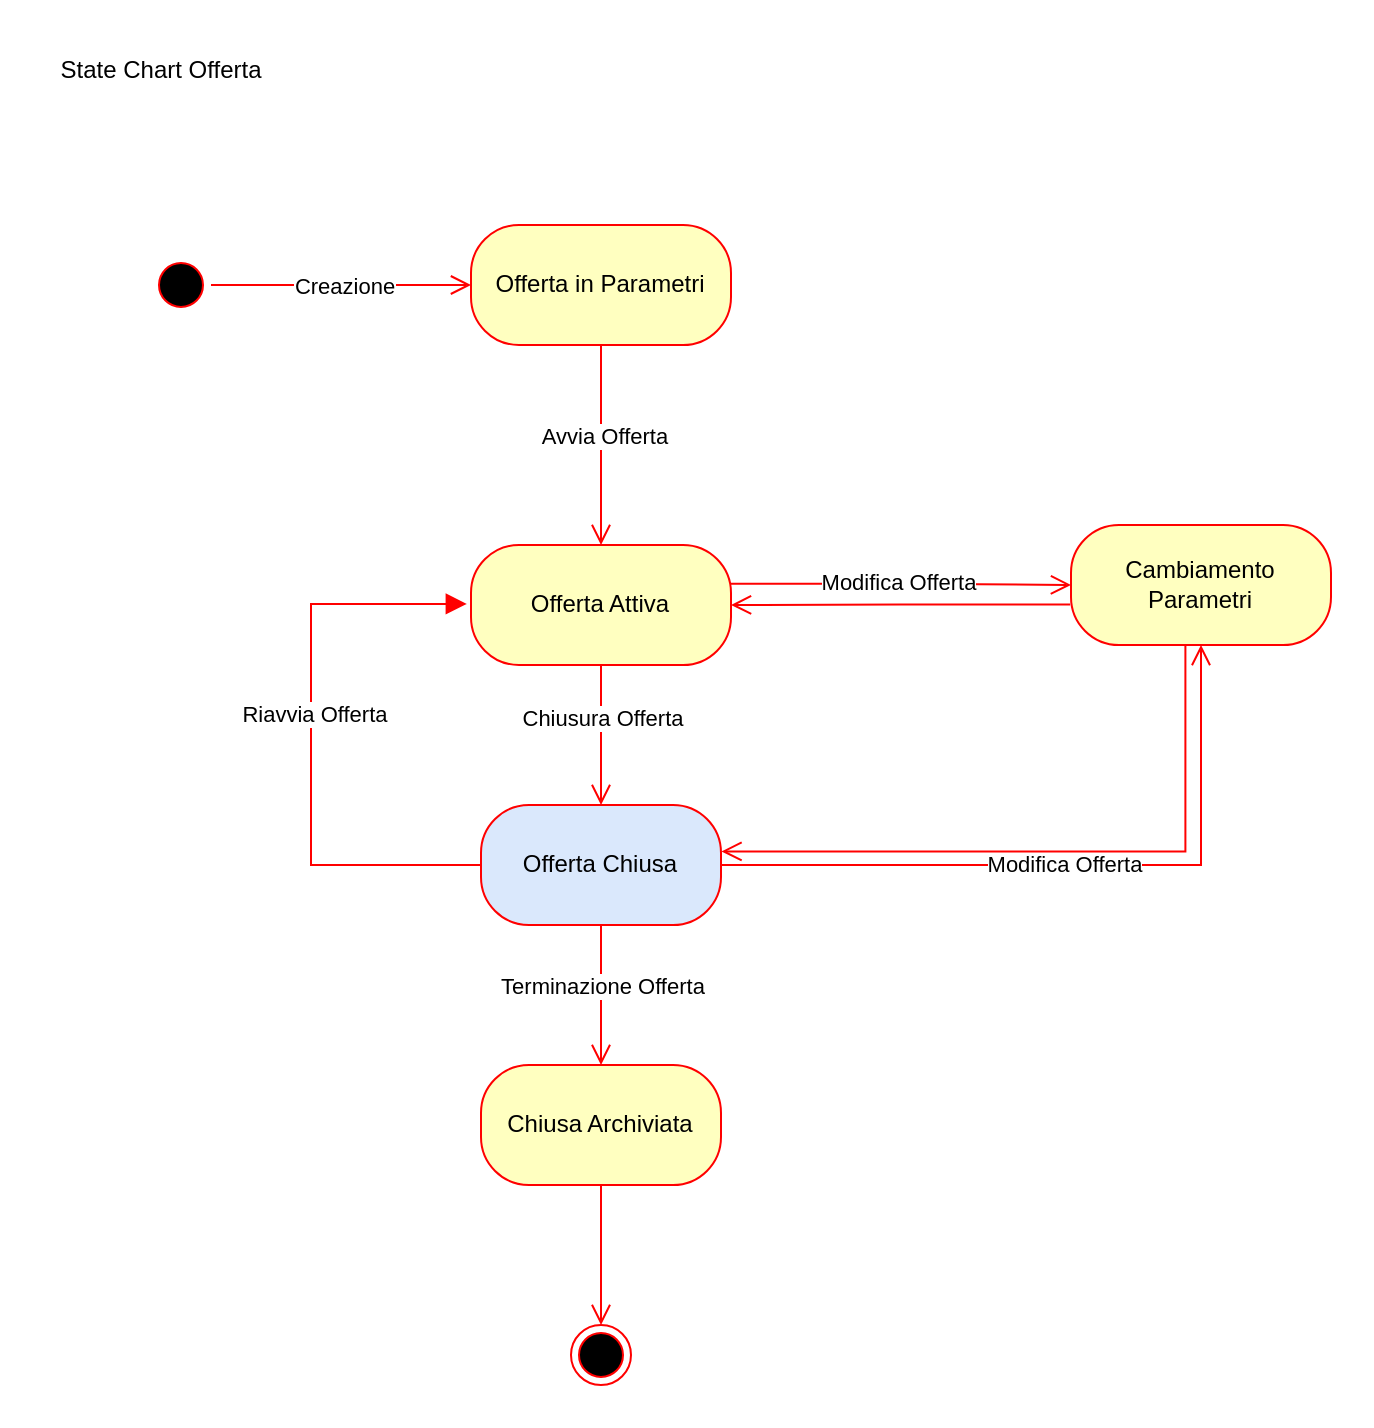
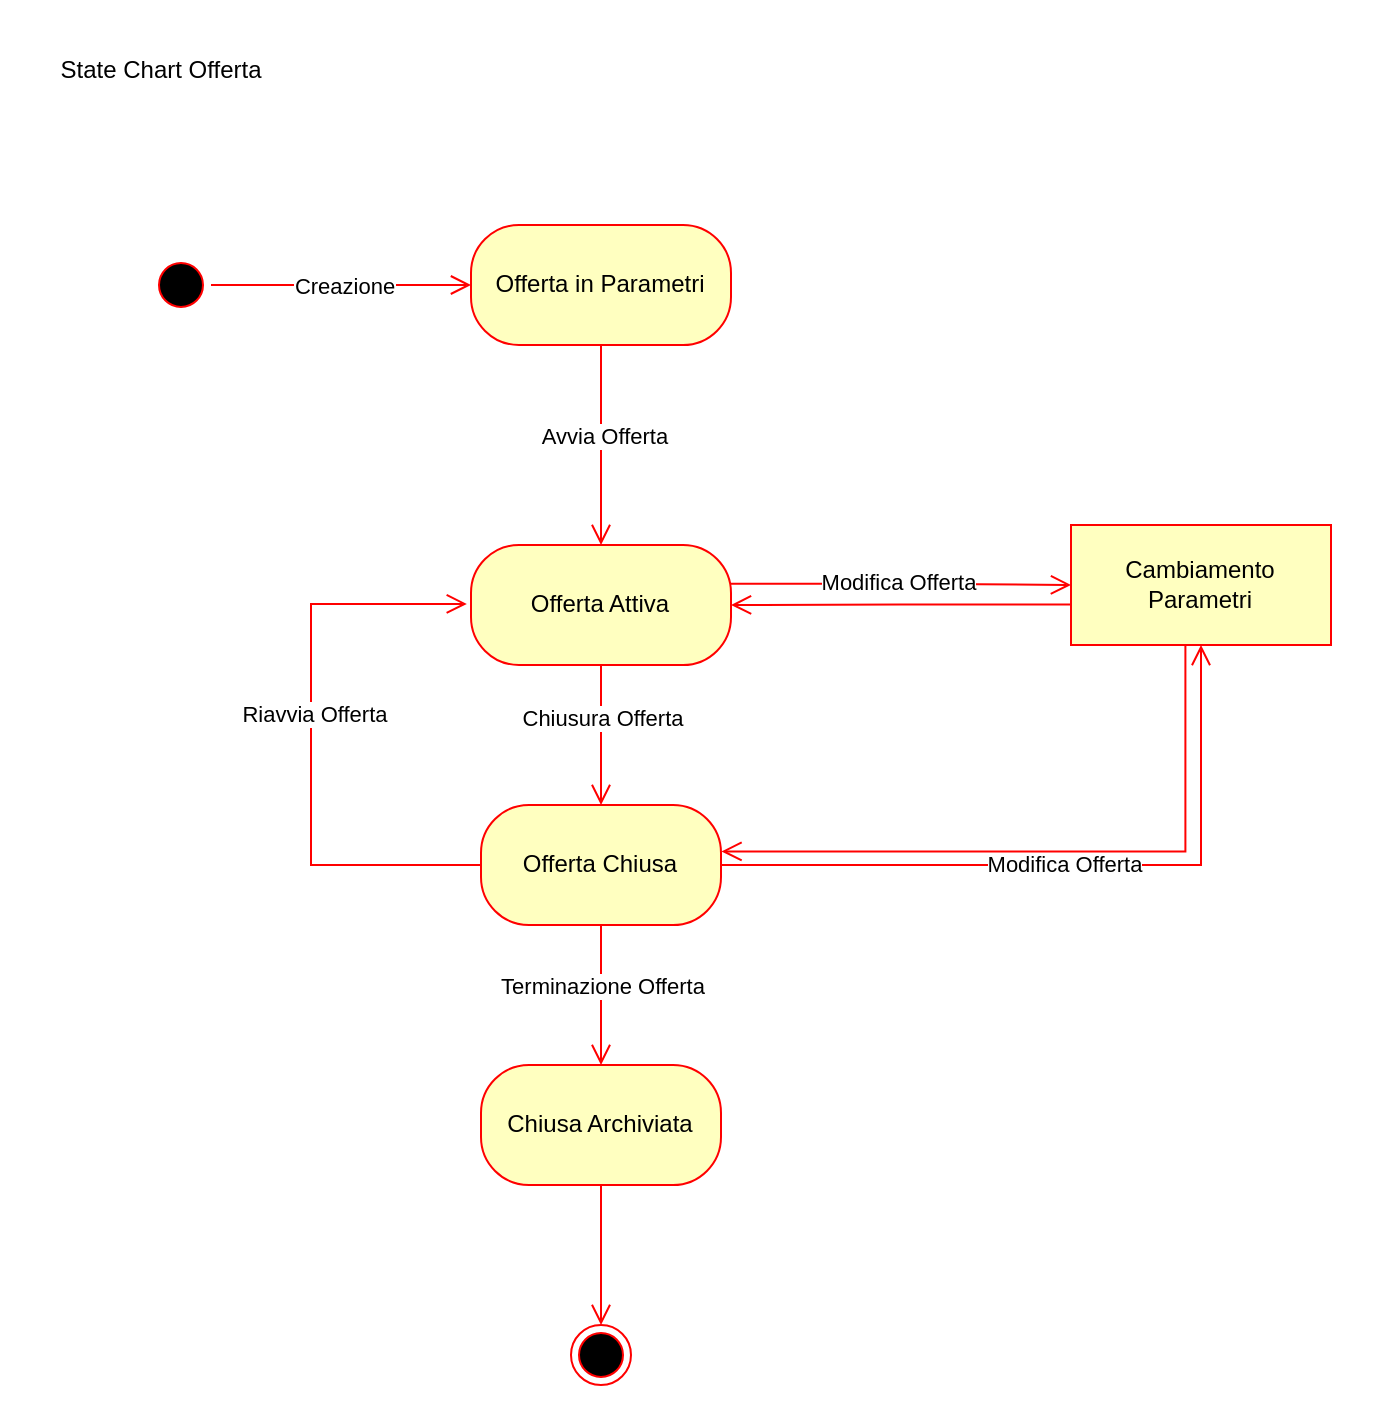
- <mxCell id="6" value="Cambiamento Parametri" style="rounded=1;whiteSpace=wrap;html=1;arcSize=40;fontColor=#000000;fillColor=#ffffc0;strokeColor=#ff0000;" vertex="1" parent="1"><mxGeometry x="535" y="262" width="130" height="60" as="geometry" /></mxCell>
+ <mxCell id="6" value="Cambiamento Parametri" style="whiteSpace=wrap;html=1;arcSize=40;fontColor=#000000;fillColor=#ffffc0;strokeColor=#ff0000;rounded=0;" vertex="1" parent="1"><mxGeometry x="535" y="262" width="130" height="60" as="geometry" /></mxCell>
- <mxCell id="19" value="" style="edgeStyle=orthogonalEdgeStyle;html=1;verticalAlign=bottom;endArrow=block;endSize=8;strokeColor=#ff0000;rounded=0;exitX=0;exitY=0.5;exitDx=0;exitDy=0;entryX=-0.016;entryY=0.491;entryDx=0;entryDy=0;entryPerimeter=0;" edge="1" parent="1" source="16" target="8"><mxGeometry relative="1" as="geometry"><mxPoint x="310" y="512" as="targetPoint" /><mxPoint x="310" y="472" as="sourcePoint" /><Array as="points"><mxPoint x="155" y="432" /><mxPoint x="155" y="302" /></Array></mxGeometry></mxCell>
+ <mxCell id="19" value="" style="edgeStyle=orthogonalEdgeStyle;html=1;verticalAlign=bottom;endArrow=open;endSize=8;strokeColor=#ff0000;rounded=0;exitX=0;exitY=0.5;exitDx=0;exitDy=0;entryX=-0.016;entryY=0.491;entryDx=0;entryDy=0;entryPerimeter=0;" edge="1" parent="1" source="16" target="8"><mxGeometry relative="1" as="geometry"><mxPoint x="310" y="512" as="targetPoint" /><mxPoint x="310" y="472" as="sourcePoint" /><Array as="points"><mxPoint x="155" y="432" /><mxPoint x="155" y="302" /></Array></mxGeometry></mxCell>
- <mxCell id="16" value="Offerta Chiusa" style="rounded=1;whiteSpace=wrap;html=1;arcSize=40;fontColor=#000000;fillColor=#dae8fc;strokeColor=#ff0000;" vertex="1" parent="1"><mxGeometry x="240" y="402" width="120" height="60" as="geometry" /></mxCell>
+ <mxCell id="16" value="Offerta Chiusa" style="rounded=1;whiteSpace=wrap;html=1;arcSize=40;fontColor=#000000;fillColor=#ffffc0;strokeColor=#ff0000;" vertex="1" parent="1"><mxGeometry x="240" y="402" width="120" height="60" as="geometry" /></mxCell>
